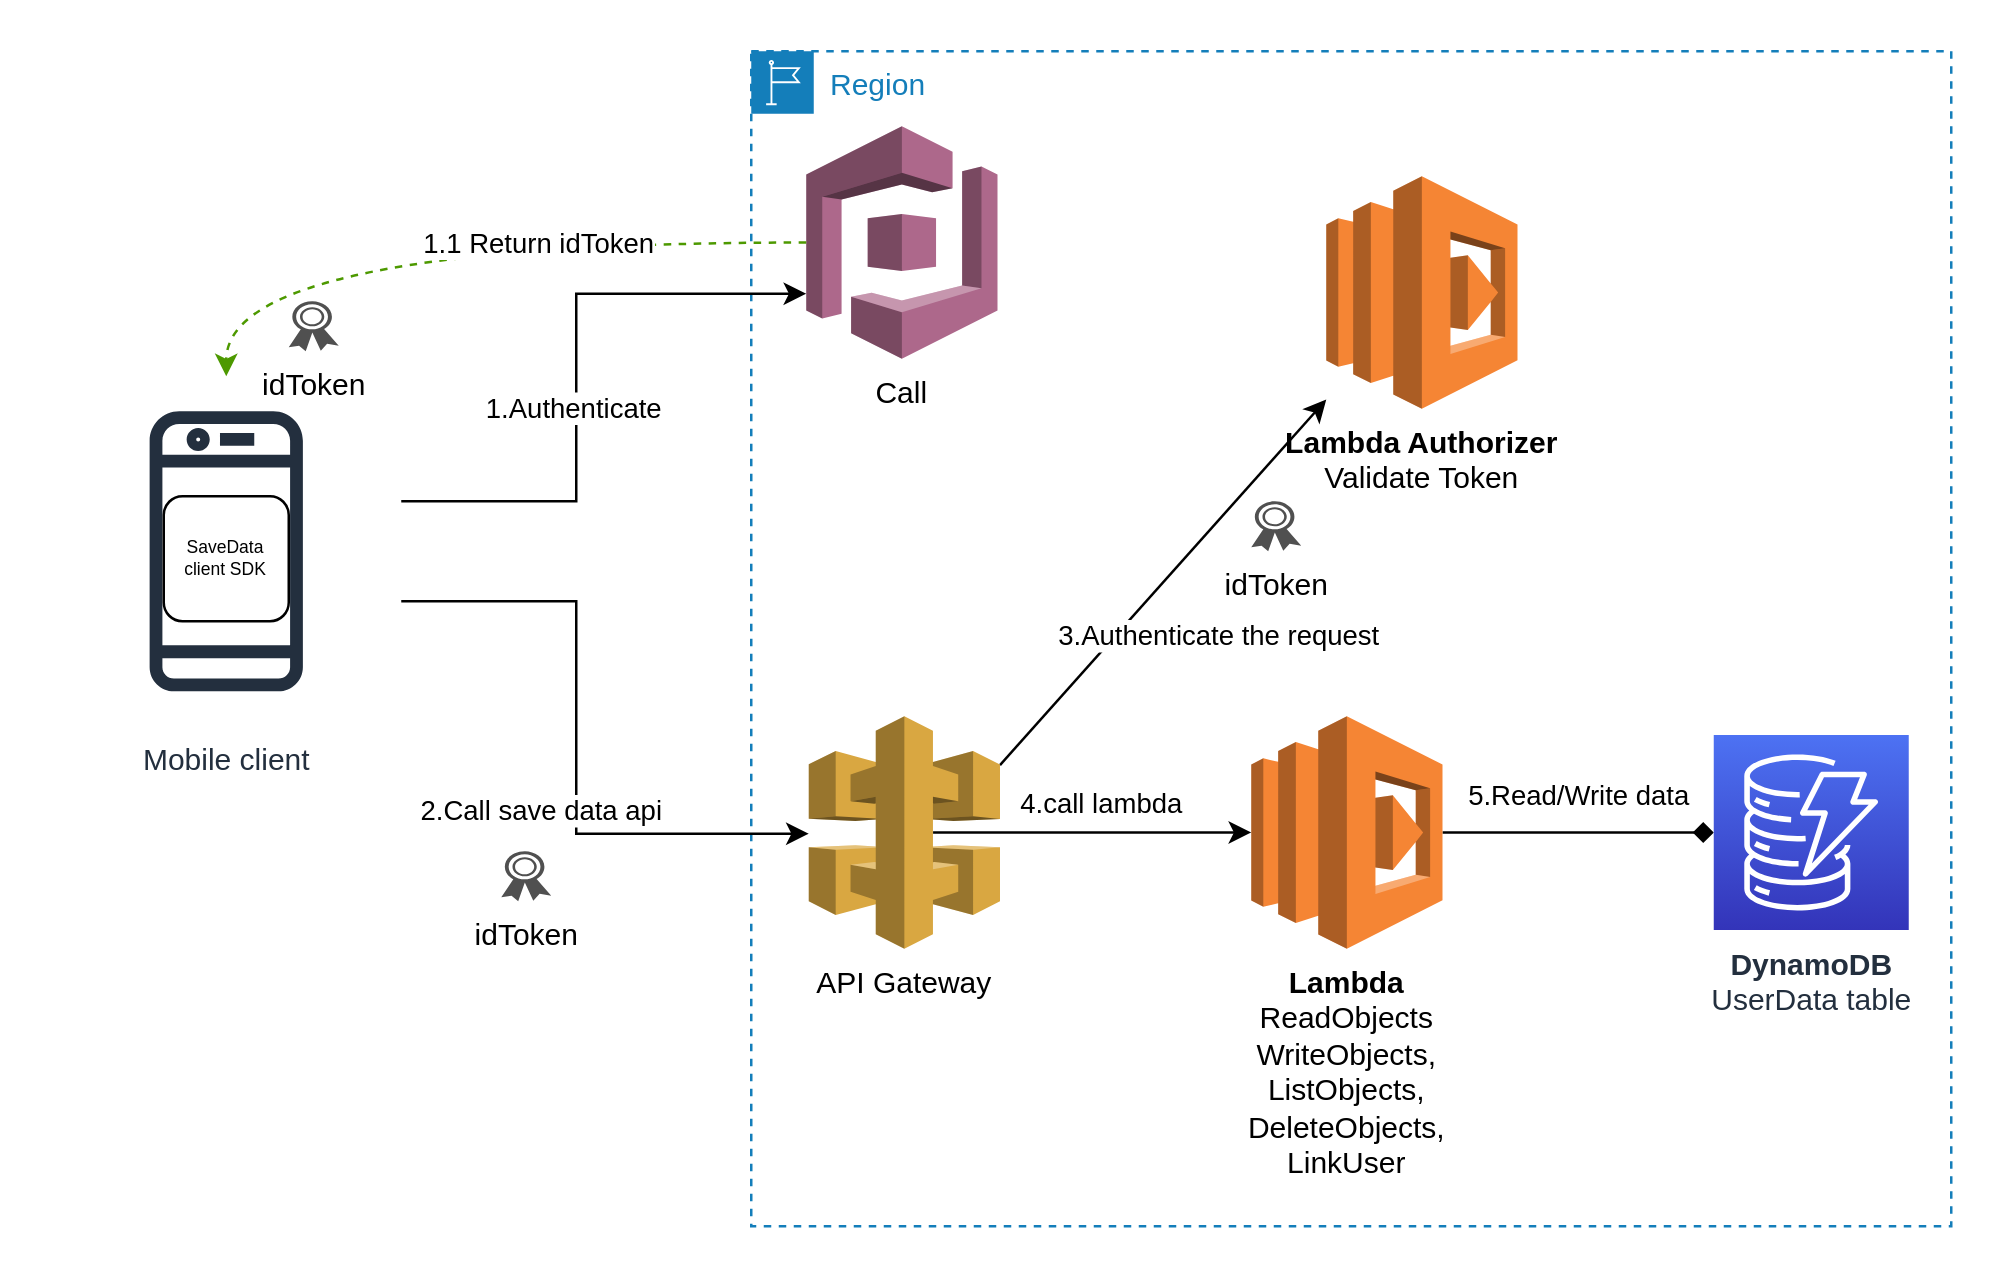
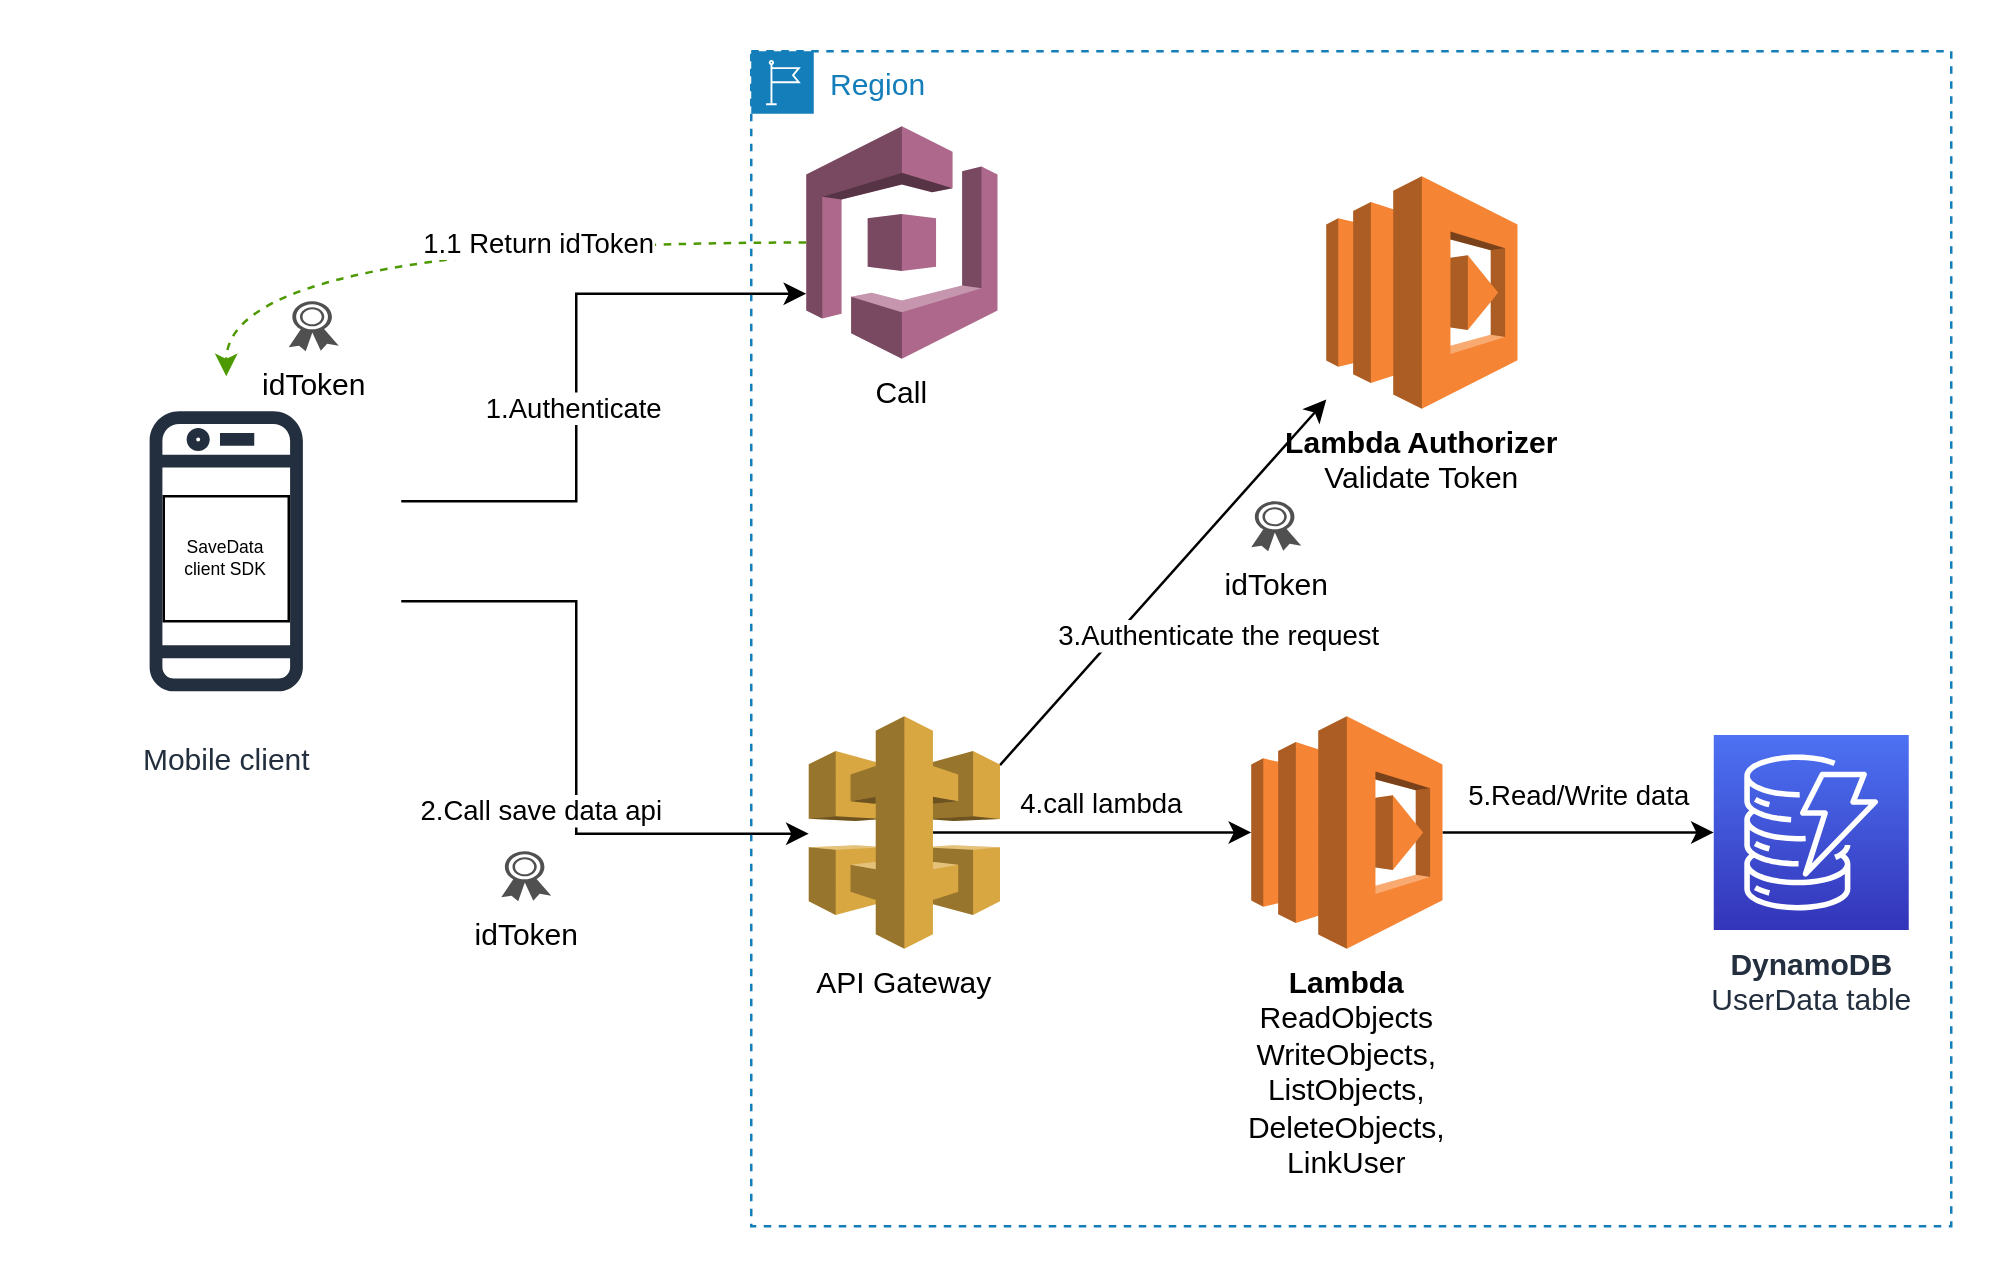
- <mxCell id="21" value="&lt;font style=&quot;font-size: 7px;&quot;&gt;SaveData client SDK&lt;/font&gt;" style="whiteSpace=wrap;html=1;fontSize=7;rounded=1;" parent="1" vertex="1"><mxGeometry x="65" y="198" width="50" height="50" as="geometry" /></mxCell>
+ <mxCell id="21" value="&lt;font style=&quot;font-size: 7px;&quot;&gt;SaveData client SDK&lt;/font&gt;" style="whiteSpace=wrap;html=1;fontSize=7;" parent="1" vertex="1"><mxGeometry x="65" y="198" width="50" height="50" as="geometry" /></mxCell>
- <mxCell id="8" value="" style="edgeStyle=orthogonalEdgeStyle;rounded=0;orthogonalLoop=1;jettySize=auto;html=1;exitX=1;exitY=0.5;exitDx=0;exitDy=0;exitPerimeter=0;endArrow=diamond;" parent="2" source="13" target="10" edge="1"><mxGeometry relative="1" as="geometry"><mxPoint x="290" y="285" as="sourcePoint" /></mxGeometry></mxCell>
+ <mxCell id="8" value="" style="edgeStyle=orthogonalEdgeStyle;rounded=0;orthogonalLoop=1;jettySize=auto;html=1;exitX=1;exitY=0.5;exitDx=0;exitDy=0;exitPerimeter=0;" parent="2" source="13" target="10" edge="1"><mxGeometry relative="1" as="geometry"><mxPoint x="290" y="285" as="sourcePoint" /></mxGeometry></mxCell>
